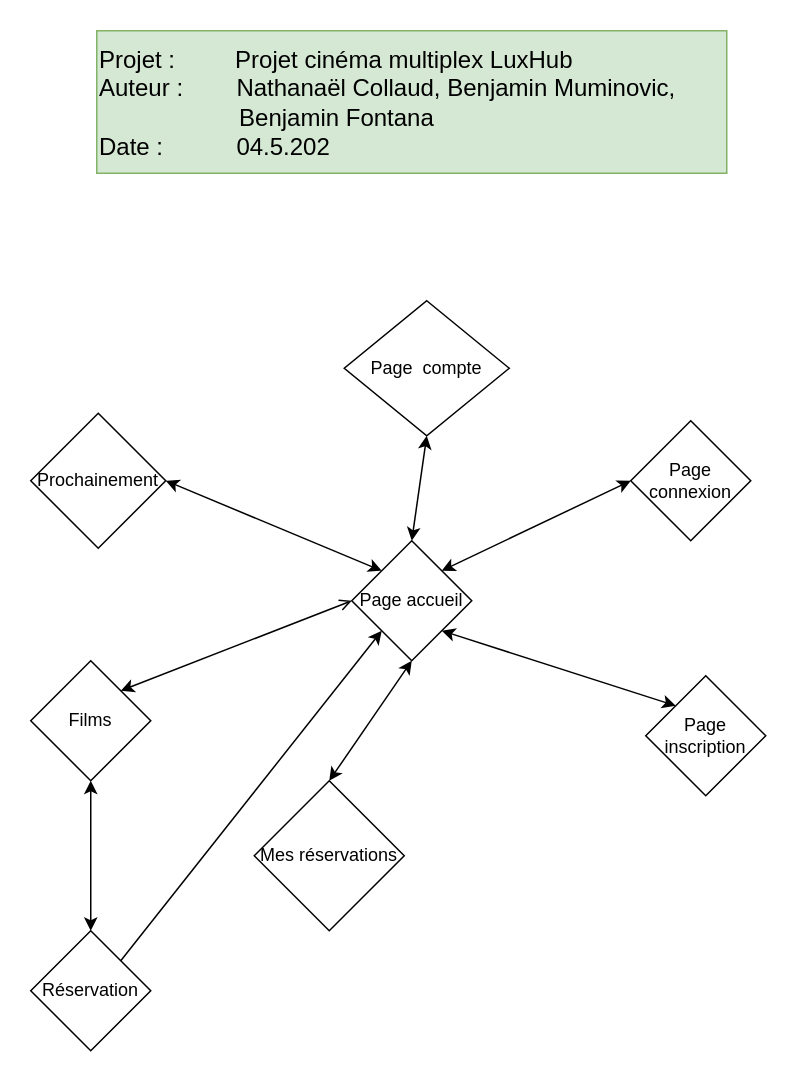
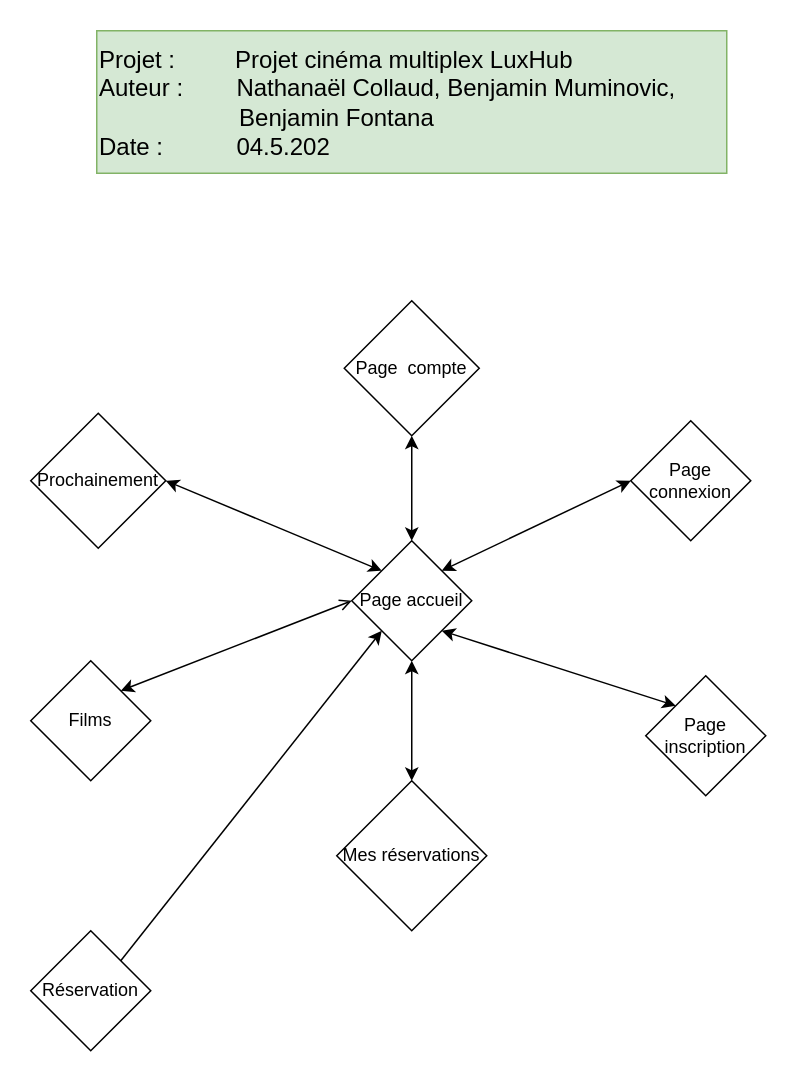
- <mxCell id="5" value="Page&amp;nbsp; compte" style="rhombus;whiteSpace=wrap;html=1;" parent="1" vertex="1"><mxGeometry x="229" y="200" width="110" height="90" as="geometry" /></mxCell>
+ <mxCell id="5" value="Page&amp;nbsp; compte" style="rhombus;whiteSpace=wrap;html=1;" parent="1" vertex="1"><mxGeometry x="229" y="200" width="90" height="90" as="geometry" /></mxCell>
- <mxCell id="12" value="" style="endArrow=classic;startArrow=classic;html=1;entryX=0.5;entryY=1;entryDx=0;entryDy=0;exitX=0.5;exitY=0;exitDx=0;exitDy=0;" edge="1" parent="1" source="9" target="4"><mxGeometry width="50" height="50" relative="1" as="geometry"><mxPoint x="320" y="560" as="sourcePoint" /><mxPoint x="370" y="510" as="targetPoint" /></mxGeometry></mxCell>
- <mxCell id="15" value="Mes réservations" style="rhombus;whiteSpace=wrap;html=1;" vertex="1" parent="1"><mxGeometry x="169" y="520" width="100" height="100" as="geometry" /></mxCell>
+ <mxCell id="15" value="Mes réservations" style="rhombus;whiteSpace=wrap;html=1;" vertex="1" parent="1"><mxGeometry x="224" y="520" width="100" height="100" as="geometry" /></mxCell>
